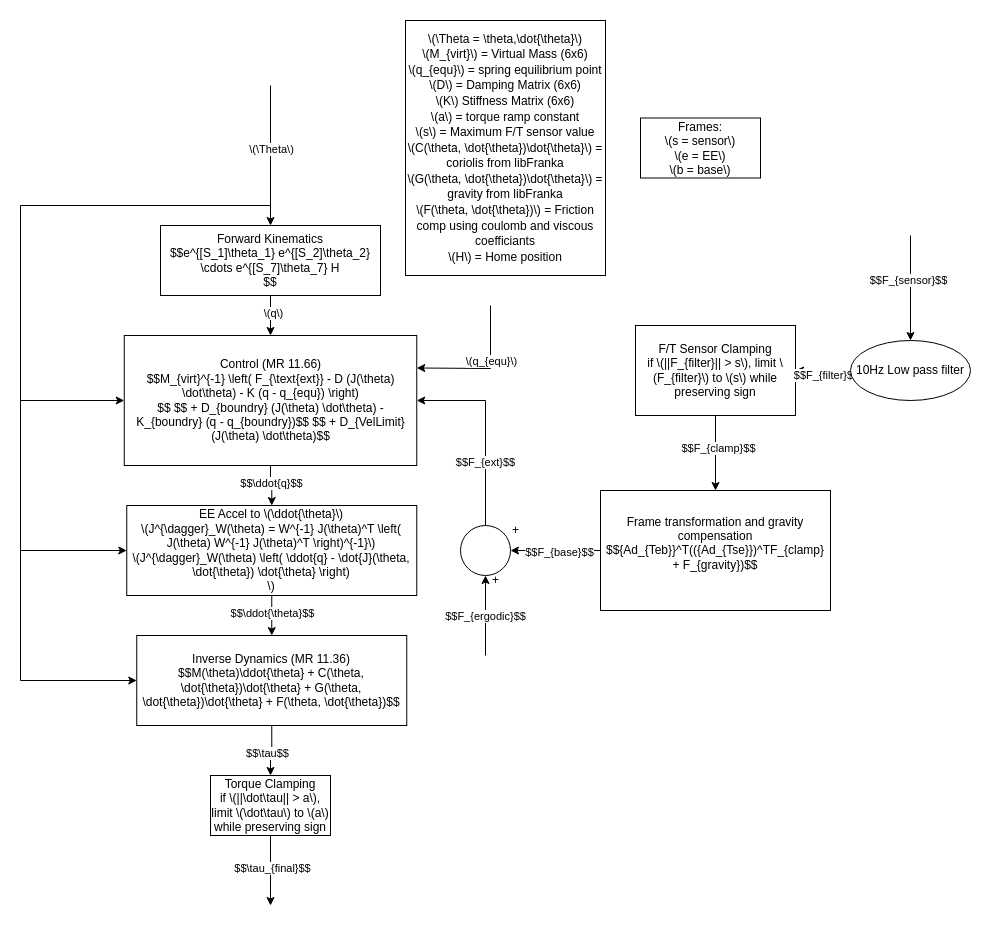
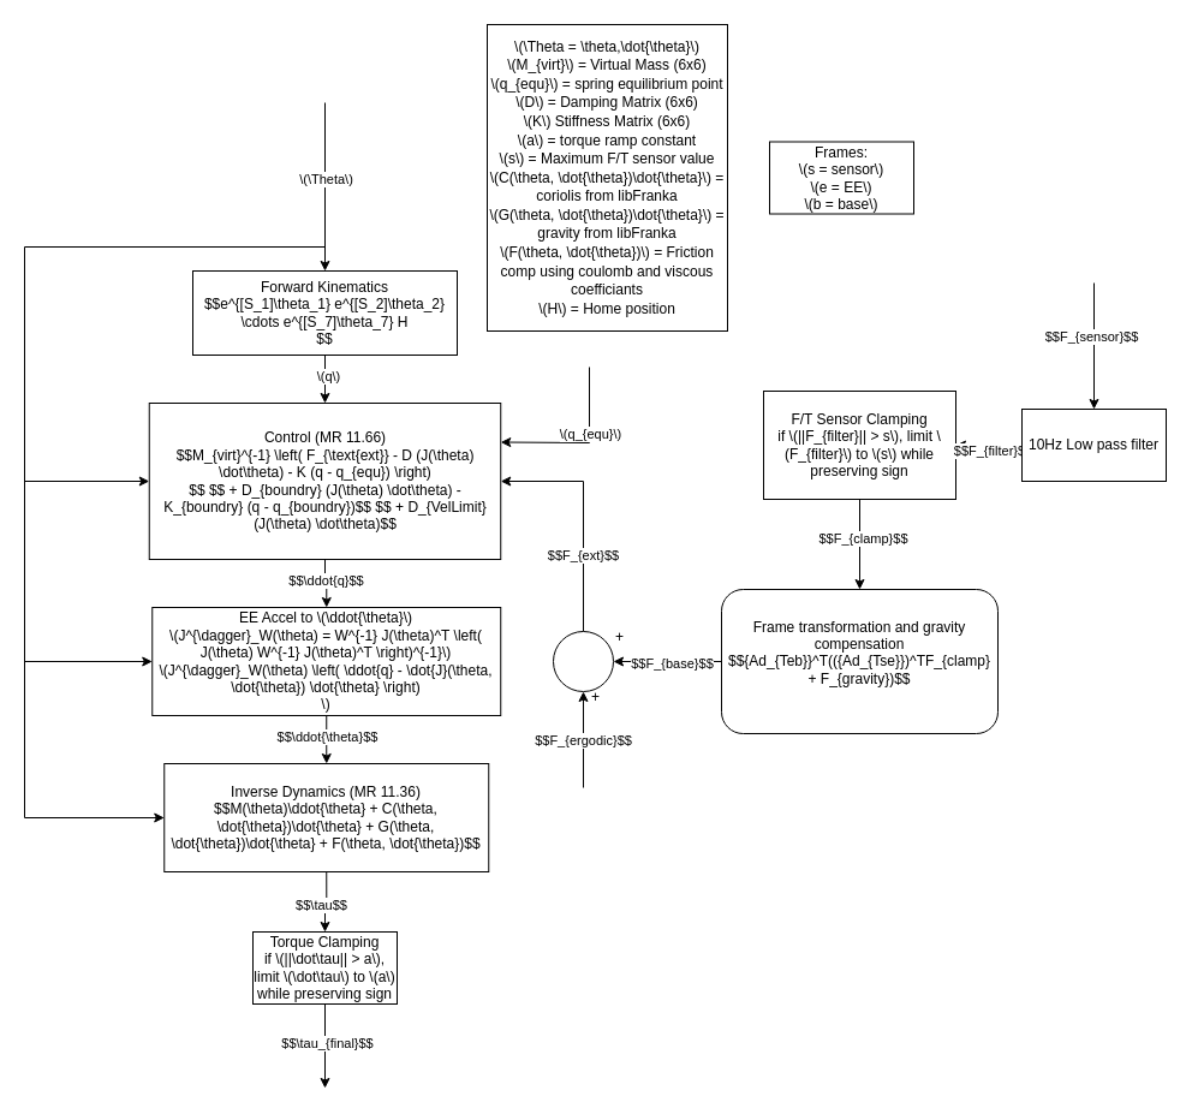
- <mxCell id="36" value="10Hz Low pass filter" style="ellipse;whiteSpace=wrap;html=1;" parent="1" vertex="1"><mxGeometry x="850" y="340" width="120" height="60" as="geometry" /></mxCell>
+ <mxCell id="36" value="10Hz Low pass filter" style="rounded=0;whiteSpace=wrap;html=1;" parent="1" vertex="1"><mxGeometry x="850" y="340" width="120" height="60" as="geometry" /></mxCell>
- <mxCell id="29" value="Frame transformation and gravity compensation&lt;br&gt;$${Ad_{Teb}}^T(({Ad_{Tse}})^TF_{clamp} + F_{gravity})$$&lt;div&gt;&lt;br&gt;&lt;/div&gt;" style="rounded=0;whiteSpace=wrap;html=1;" parent="1" vertex="1"><mxGeometry x="600" y="490" width="230" height="120" as="geometry" /></mxCell>
+ <mxCell id="29" value="Frame transformation and gravity compensation&lt;br&gt;$${Ad_{Teb}}^T(({Ad_{Tse}})^TF_{clamp} + F_{gravity})$$&lt;div&gt;&lt;br&gt;&lt;/div&gt;" style="whiteSpace=wrap;html=1;rounded=1;" parent="1" vertex="1"><mxGeometry x="600" y="490" width="230" height="120" as="geometry" /></mxCell>
